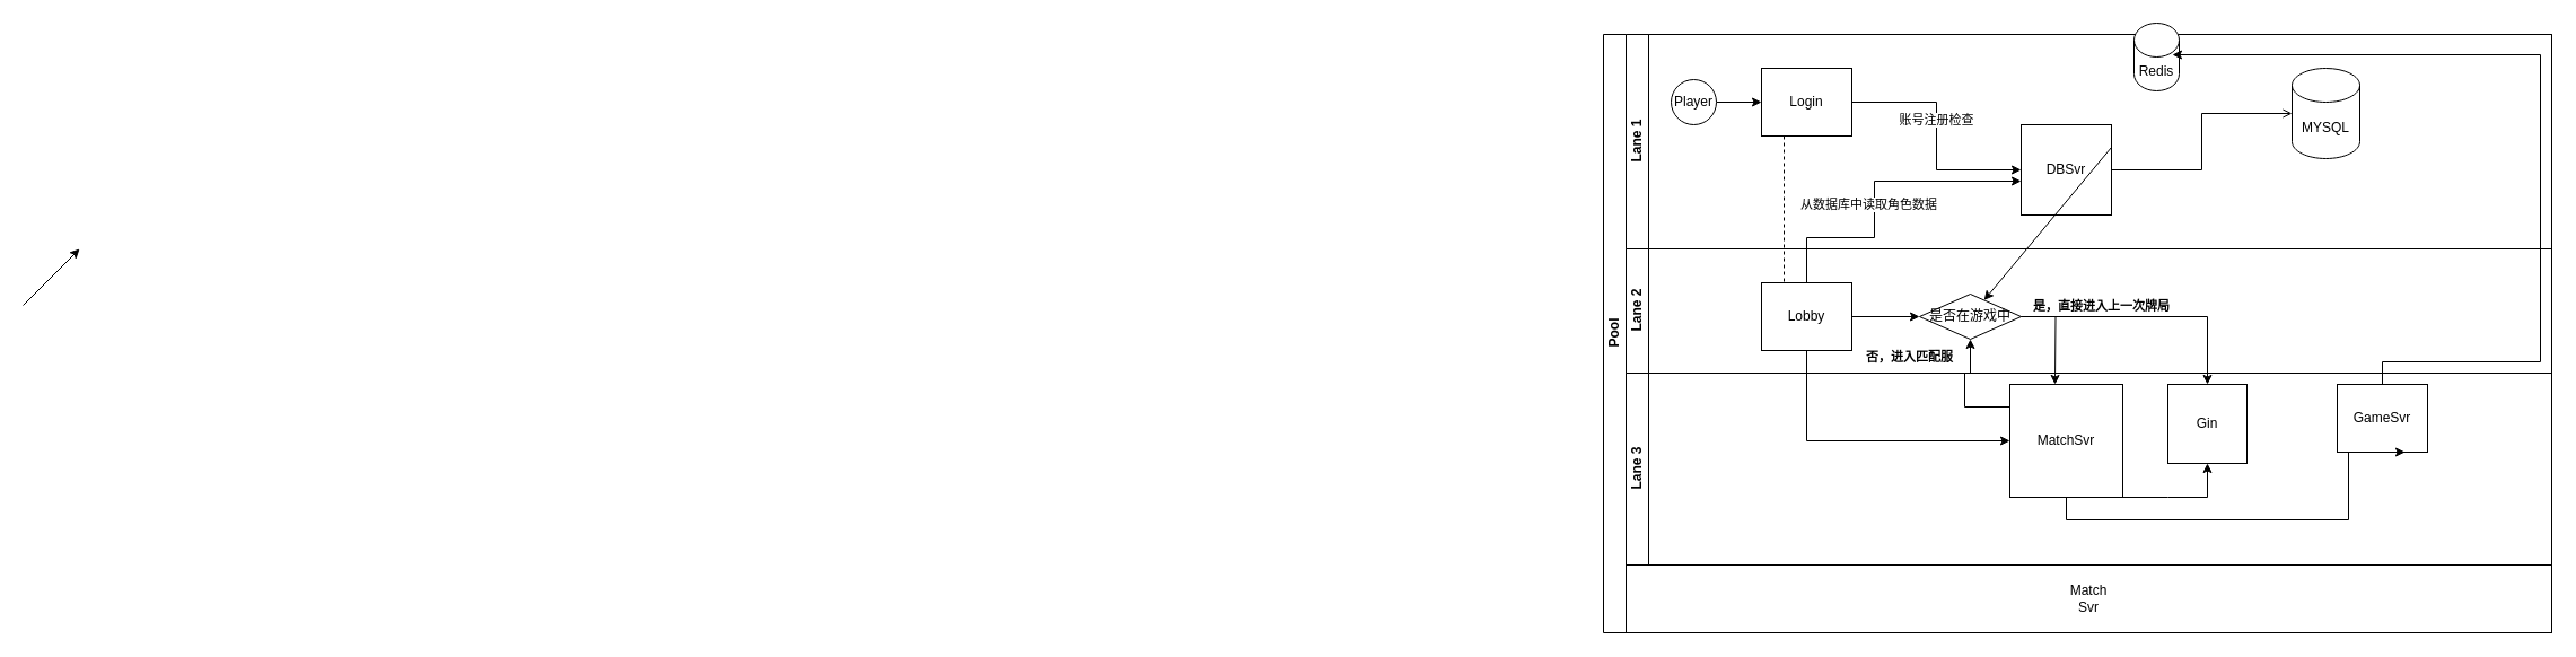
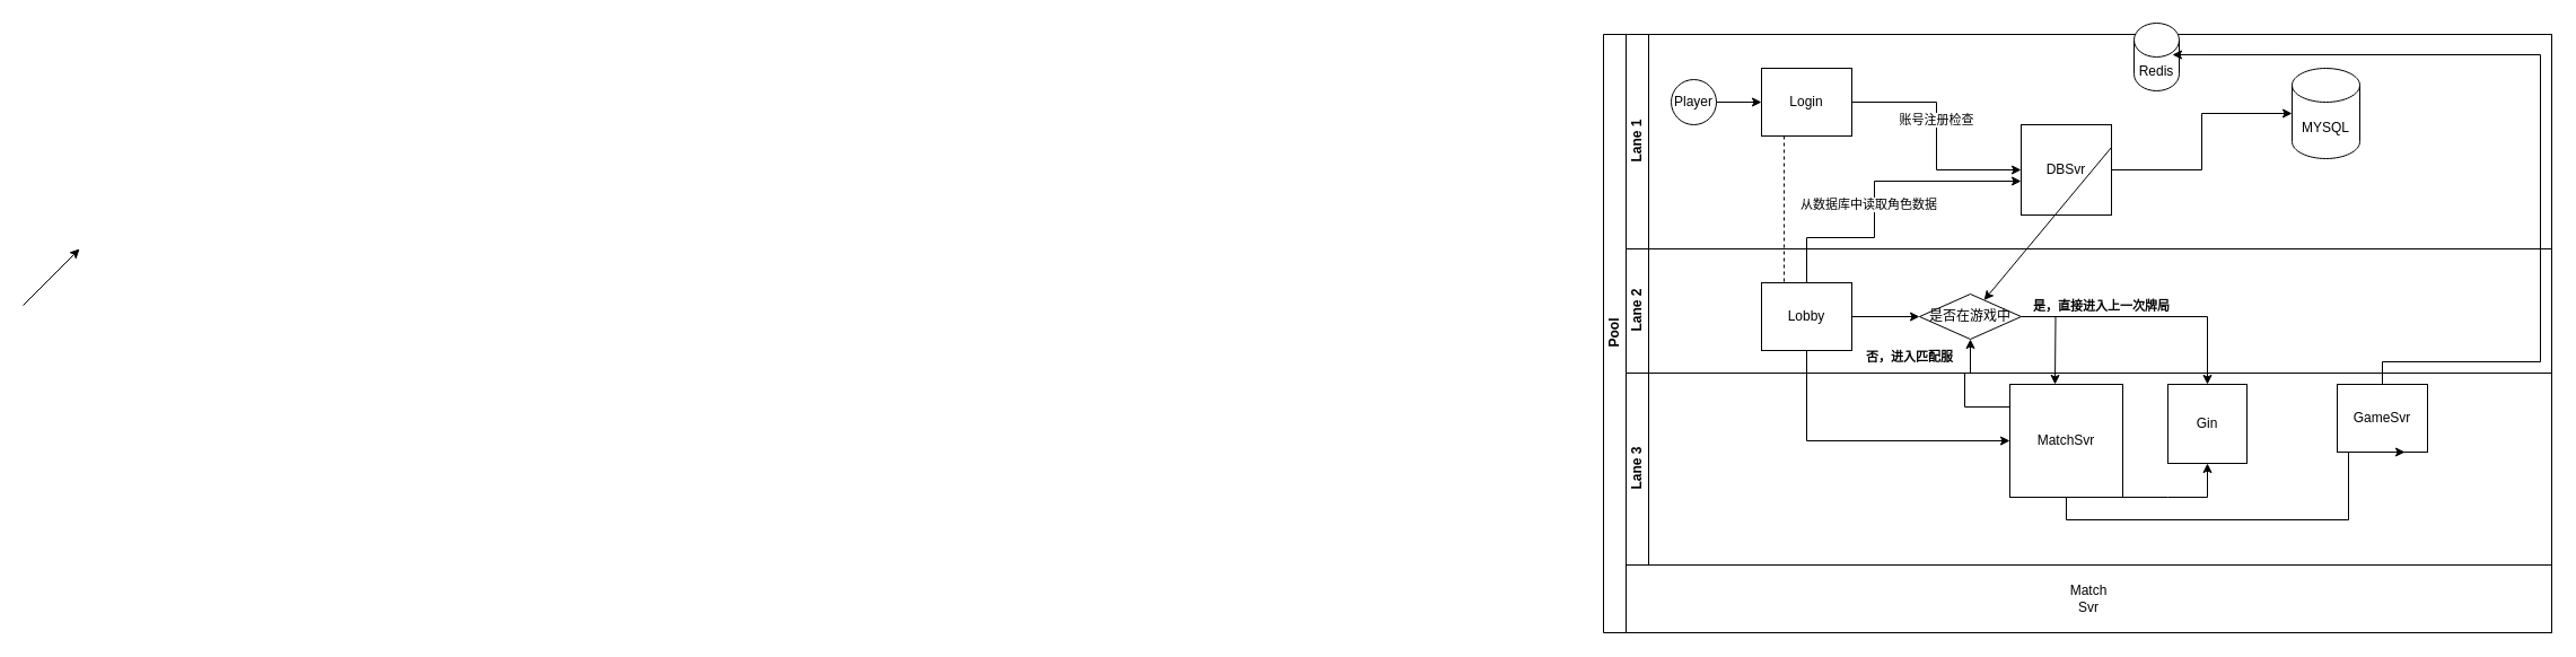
- <mxCell id="34" style="edgeStyle=orthogonalEdgeStyle;rounded=0;orthogonalLoop=1;jettySize=auto;html=1;endArrow=open;" edge="1" parent="1" source="13" target="33"><mxGeometry relative="1" as="geometry"><mxPoint x="1930" y="100" as="targetPoint" /></mxGeometry></mxCell>
+ <mxCell id="34" style="edgeStyle=orthogonalEdgeStyle;rounded=0;orthogonalLoop=1;jettySize=auto;html=1;" edge="1" parent="1" source="13" target="33"><mxGeometry relative="1" as="geometry"><mxPoint x="1930" y="100" as="targetPoint" /></mxGeometry></mxCell>
